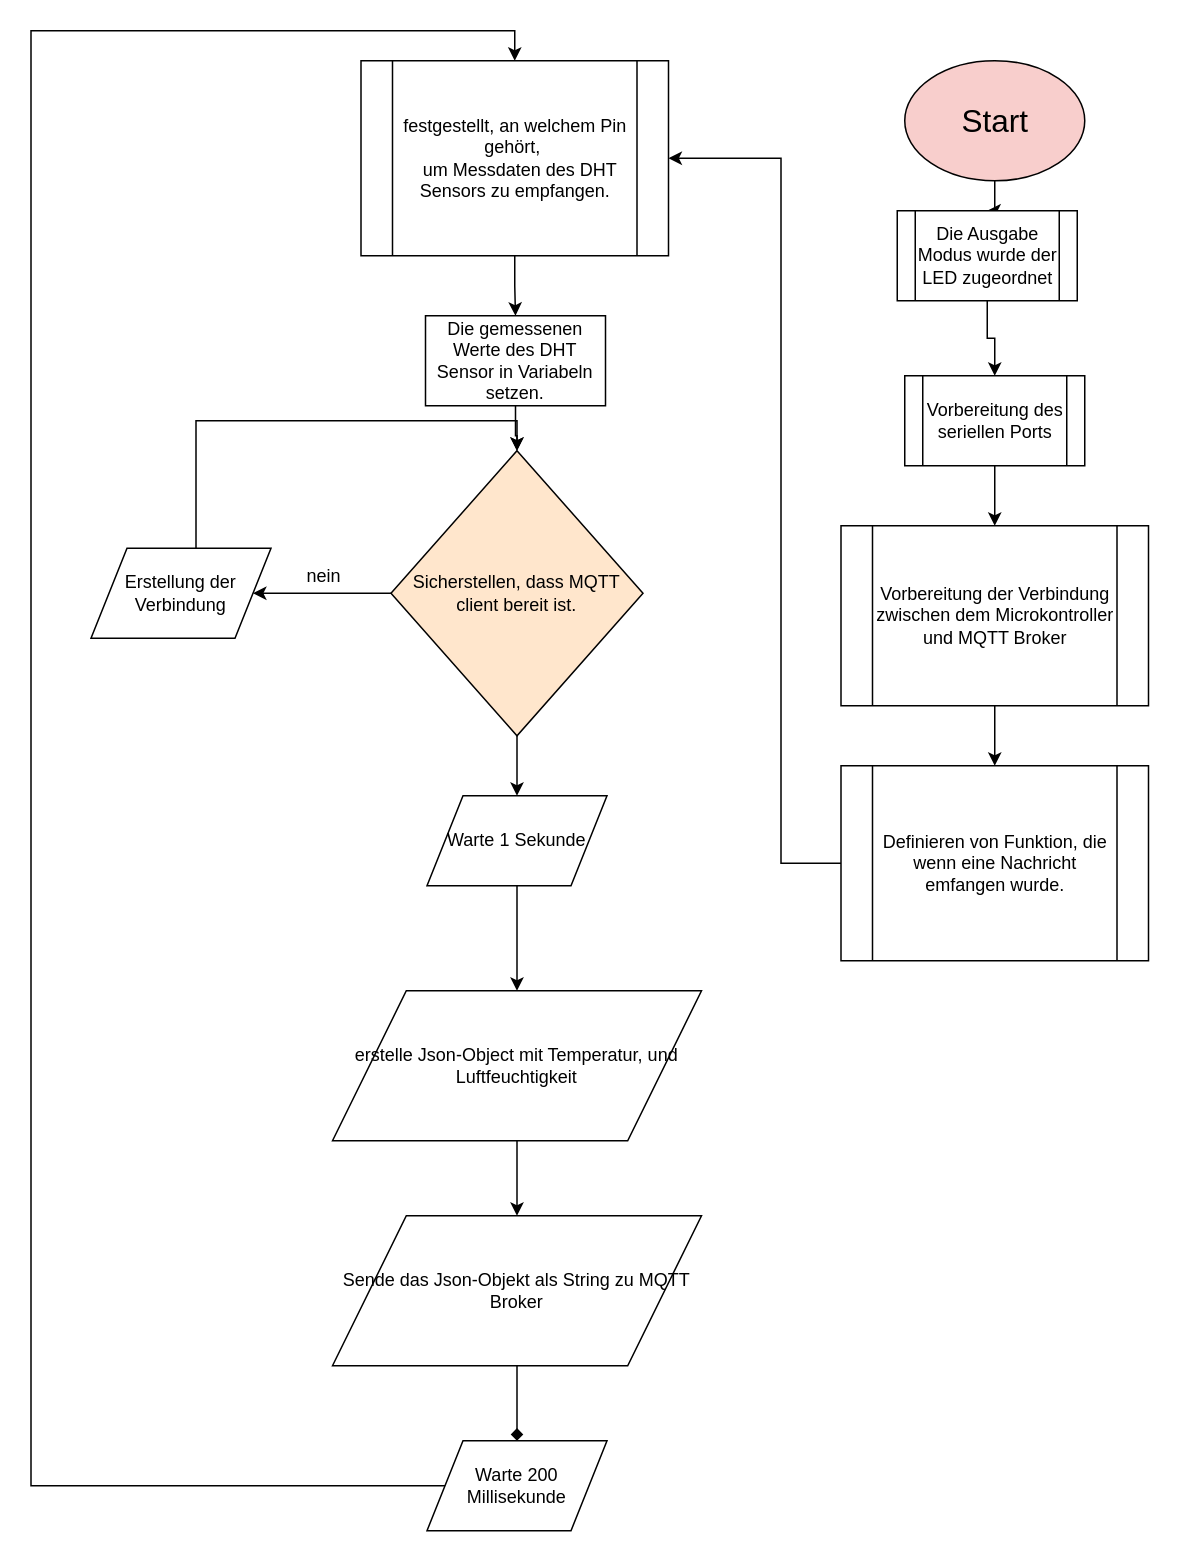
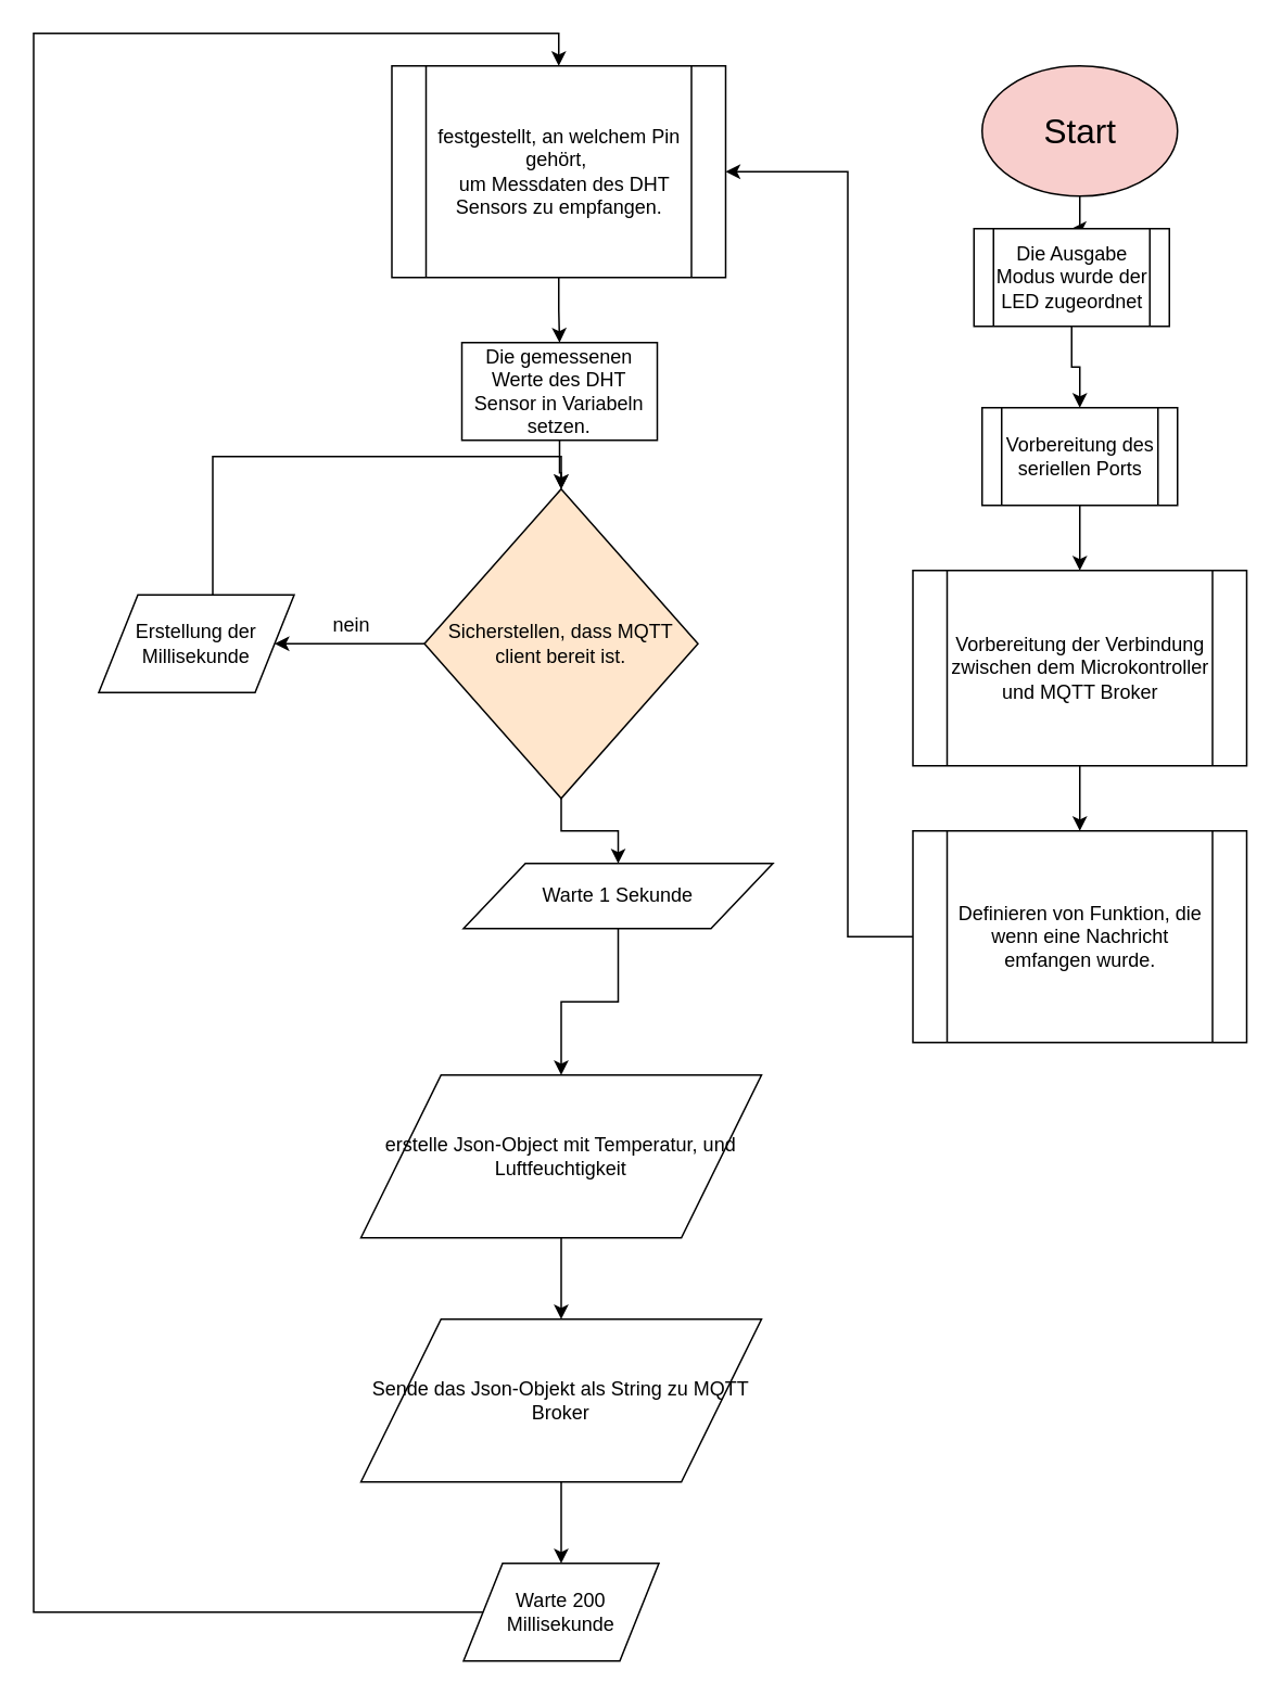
- <mxCell id="20" value="Erstellung der Verbindung" style="shape=parallelogram;perimeter=parallelogramPerimeter;whiteSpace=wrap;html=1;" vertex="1" parent="1"><mxGeometry x="60" y="365" width="120" height="60" as="geometry" /></mxCell>
+ <mxCell id="20" value="Erstellung der Millisekunde" style="shape=parallelogram;perimeter=parallelogramPerimeter;whiteSpace=wrap;html=1;" vertex="1" parent="1"><mxGeometry x="60" y="365" width="120" height="60" as="geometry" /></mxCell>
- <mxCell id="23" value="Warte 1 Sekunde" style="shape=parallelogram;perimeter=parallelogramPerimeter;whiteSpace=wrap;html=1;" vertex="1" parent="1"><mxGeometry x="284" y="530" width="120" height="60" as="geometry" /></mxCell>
+ <mxCell id="23" value="Warte 1 Sekunde" style="shape=parallelogram;perimeter=parallelogramPerimeter;whiteSpace=wrap;html=1;" vertex="1" parent="1"><mxGeometry x="284" y="530" width="190" height="40" as="geometry" /></mxCell>
- <mxCell id="26" value="" style="edgeStyle=orthogonalEdgeStyle;rounded=0;orthogonalLoop=1;jettySize=auto;html=1;endArrow=diamond;" edge="1" parent="1" source="27" target="29"><mxGeometry relative="1" as="geometry" /></mxCell>
+ <mxCell id="26" value="" style="edgeStyle=orthogonalEdgeStyle;rounded=0;orthogonalLoop=1;jettySize=auto;html=1;" edge="1" parent="1" source="27" target="29"><mxGeometry relative="1" as="geometry" /></mxCell>
